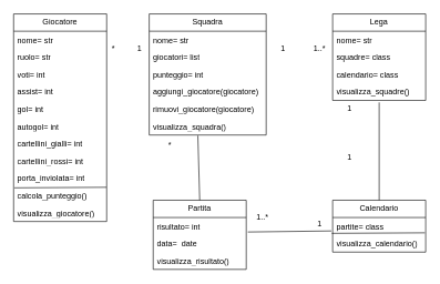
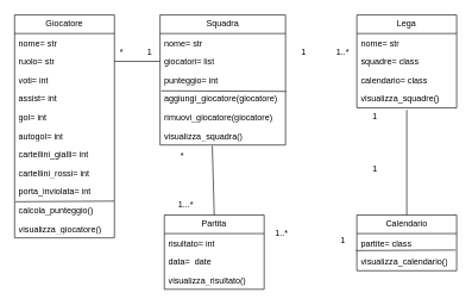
+ <mxCell id="36" style="edgeStyle=orthogonalEdgeStyle;rounded=0;orthogonalLoop=1;jettySize=auto;html=1;exitX=1;exitY=0.5;exitDx=0;exitDy=0;entryX=0;entryY=0.5;entryDx=0;entryDy=0;endArrow=none;startFill=0;" parent="1" source="4" target="17" edge="1"><mxGeometry relative="1" as="geometry" /></mxCell>
+ <mxCell id="20" value="" style="endArrow=none;html=1;rounded=0;entryX=1.003;entryY=0.115;entryDx=0;entryDy=0;entryPerimeter=0;exitX=0.009;exitY=1.085;exitDx=0;exitDy=0;exitPerimeter=0;" edge="1" parent="15" source="18" target="19"><mxGeometry width="50" height="50" relative="1" as="geometry"><mxPoint x="16" y="150" as="sourcePoint" /><mxPoint x="66" y="100" as="targetPoint" /></mxGeometry></mxCell>
+ <mxCell id="43" value="1...*" style="text;html=1;align=center;verticalAlign=middle;resizable=0;points=[];autosize=1;strokeColor=none;fillColor=none;" parent="1" vertex="1"><mxGeometry x="240" y="270" width="40" height="30" as="geometry" /></mxCell>
- <mxCell id="48" value="" style="endArrow=none;html=1;rounded=0;entryX=-0.014;entryY=0.777;entryDx=0;entryDy=0;entryPerimeter=0;exitX=1.017;exitY=0.838;exitDx=0;exitDy=0;exitPerimeter=0;" edge="1" parent="1" source="29" target="33"><mxGeometry width="50" height="50" relative="1" as="geometry"><mxPoint x="240" y="230" as="sourcePoint" /><mxPoint x="290" y="180" as="targetPoint" /></mxGeometry></mxCell>
